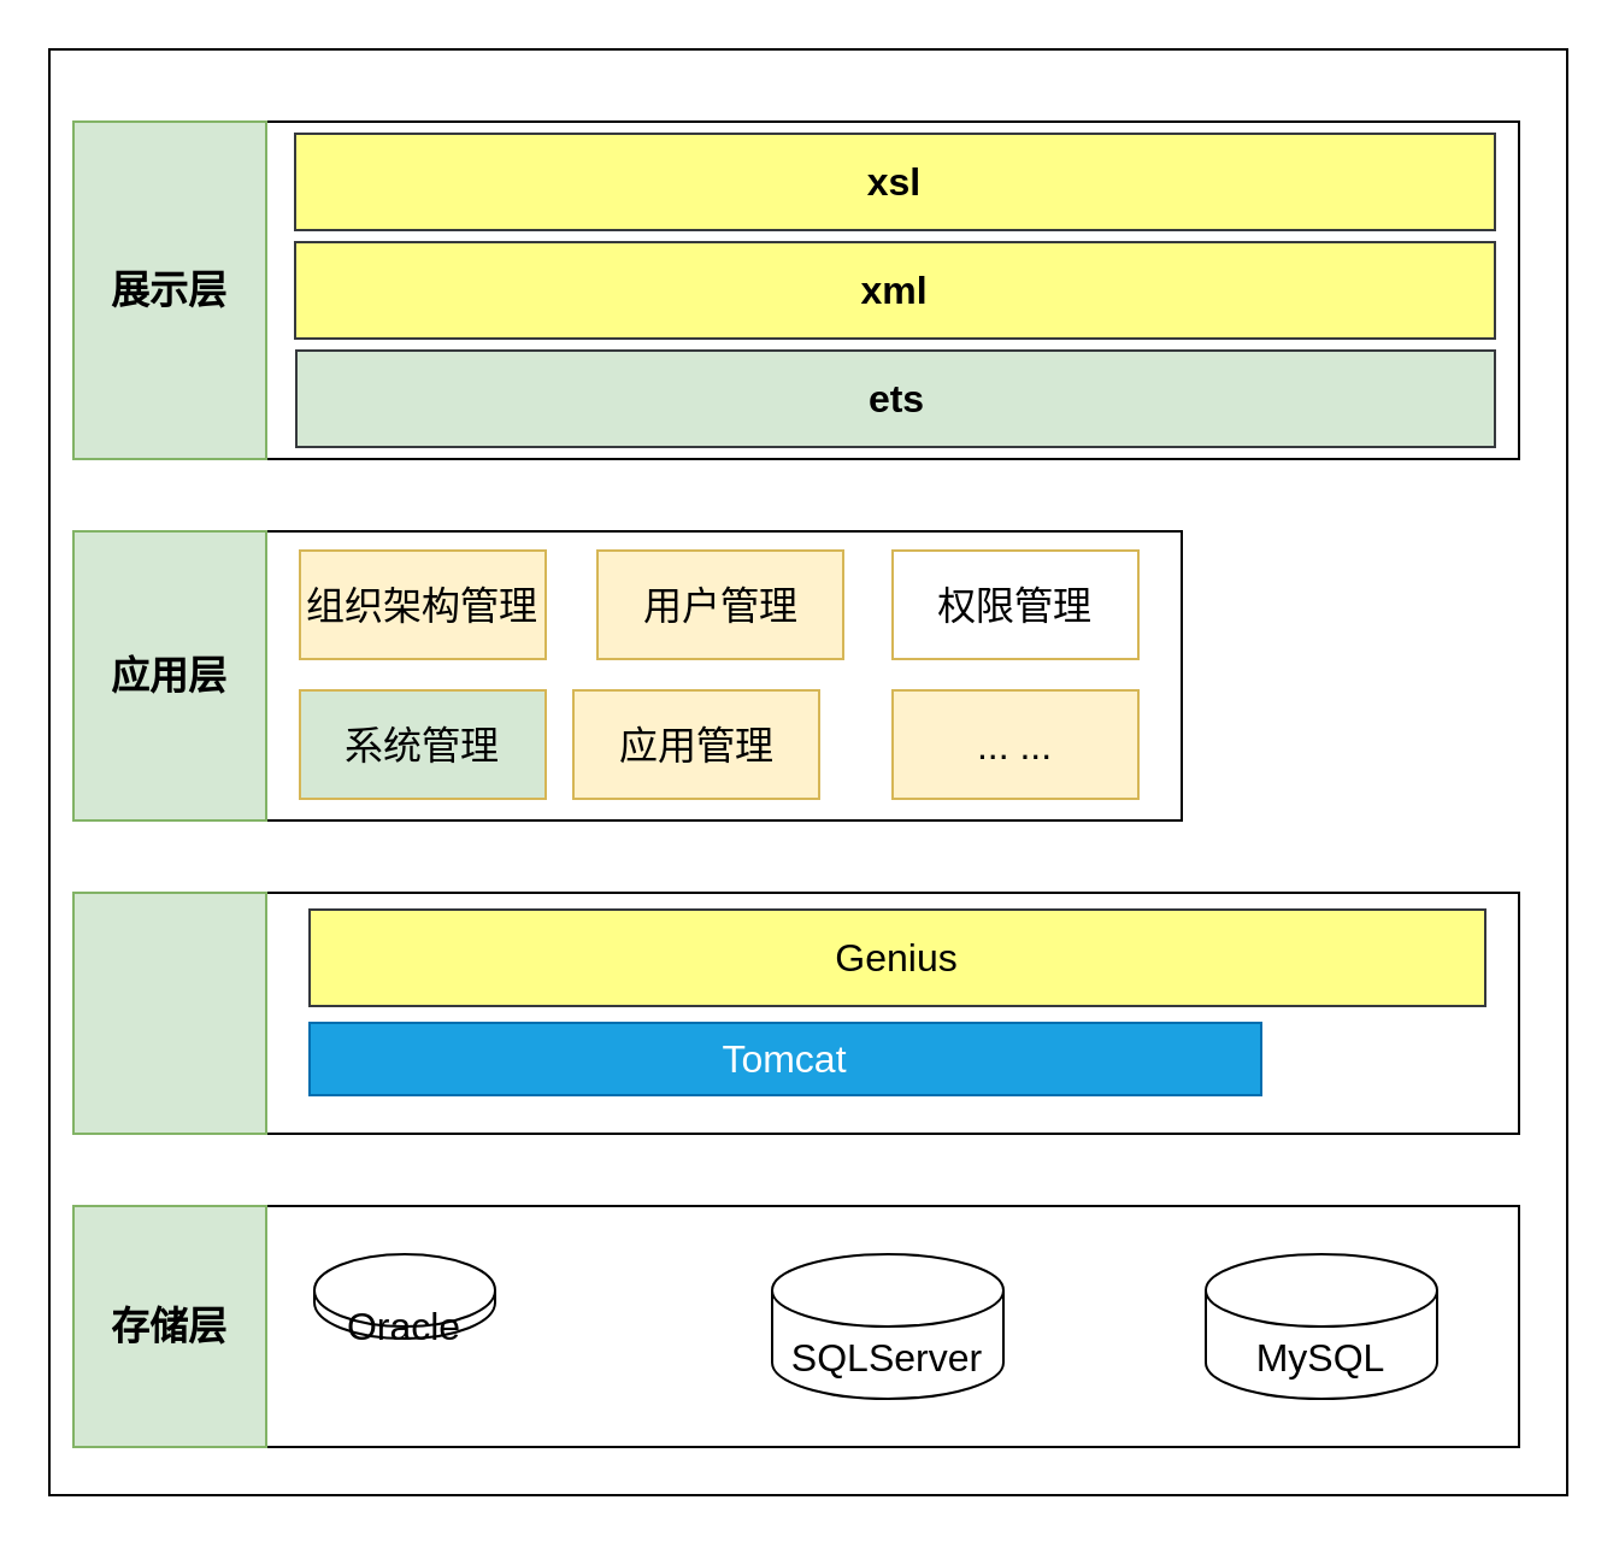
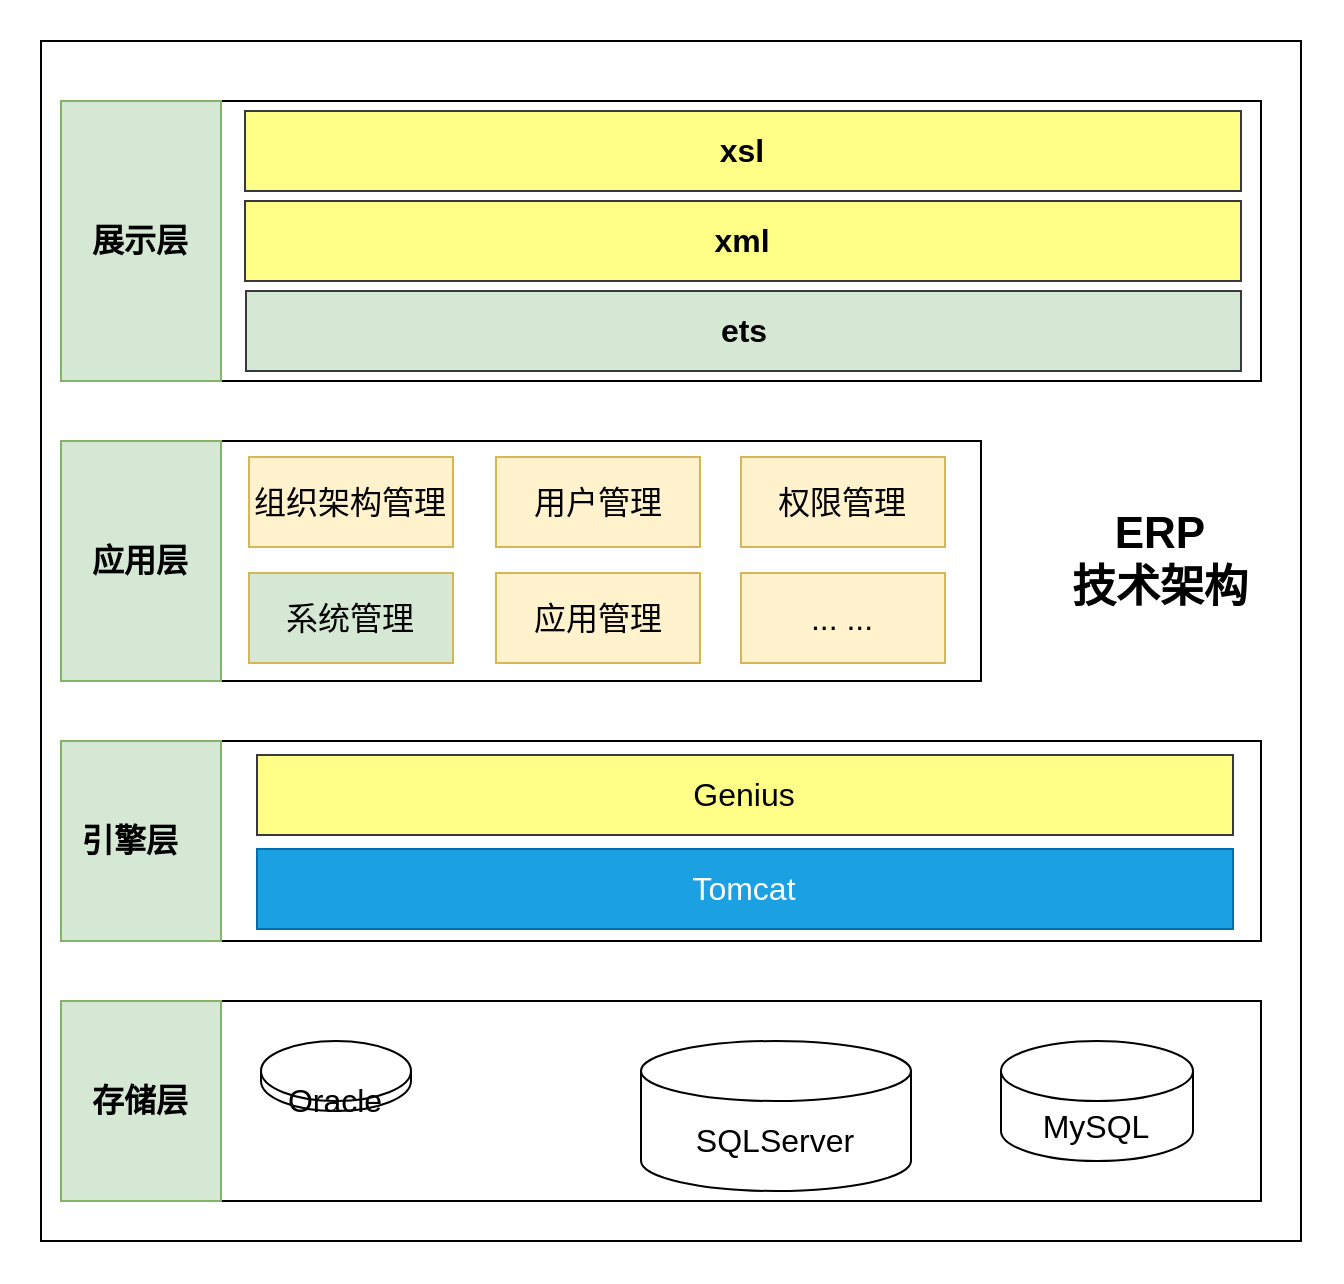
- <mxCell id="26" value="&lt;font style=&quot;font-size: 16px;&quot;&gt;权限管理&lt;/font&gt;" style="rounded=0;whiteSpace=wrap;html=1;fillColor=#ffffff;strokeColor=#d6b656;" parent="1" vertex="1"><mxGeometry x="370" y="228" width="102" height="45" as="geometry" /></mxCell>
+ <mxCell id="26" value="&lt;font style=&quot;font-size: 16px;&quot;&gt;权限管理&lt;/font&gt;" style="rounded=0;whiteSpace=wrap;html=1;fillColor=#fff2cc;strokeColor=#d6b656;" parent="1" vertex="1"><mxGeometry x="370" y="228" width="102" height="45" as="geometry" /></mxCell>
+ <mxCell id="29" value="&lt;font style=&quot;font-size: 22px;&quot;&gt;&lt;b&gt;ERP&lt;br&gt;技术架构&lt;/b&gt;&lt;/font&gt;" style="text;html=1;strokeColor=none;fillColor=none;align=center;verticalAlign=middle;whiteSpace=wrap;rounded=0;" parent="1" vertex="1"><mxGeometry x="530" y="265" width="100" height="30" as="geometry" /></mxCell>
- <mxCell id="27" value="&lt;font style=&quot;font-size: 16px;&quot;&gt;应用管理&lt;/font&gt;" style="rounded=0;whiteSpace=wrap;html=1;fillColor=#fff2cc;strokeColor=#d6b656;" parent="1" vertex="1"><mxGeometry x="237.5" y="286" width="102" height="45" as="geometry" /></mxCell>
+ <mxCell id="27" value="&lt;font style=&quot;font-size: 16px;&quot;&gt;应用管理&lt;/font&gt;" style="rounded=0;whiteSpace=wrap;html=1;fillColor=#fff2cc;strokeColor=#d6b656;" parent="1" vertex="1"><mxGeometry x="247.5" y="286" width="102" height="45" as="geometry" /></mxCell>
+ <mxCell id="11" value="&lt;font style=&quot;font-size: 16px;&quot;&gt;&lt;b&gt;引擎层&lt;/b&gt;&lt;/font&gt;" style="text;html=1;strokeColor=none;fillColor=none;align=center;verticalAlign=middle;whiteSpace=wrap;rounded=0;" parent="1" vertex="1"><mxGeometry x="30" y="405" width="70" height="30" as="geometry" /></mxCell>
- <mxCell id="12" value="&lt;font style=&quot;font-size: 16px;&quot;&gt;Tomcat&lt;/font&gt;" style="rounded=0;whiteSpace=wrap;html=1;fillColor=#1ba1e2;fontColor=#ffffff;strokeColor=#006EAF;" parent="1" vertex="1"><mxGeometry x="128" y="424" width="395" height="30" as="geometry" /></mxCell>
+ <mxCell id="12" value="&lt;font style=&quot;font-size: 16px;&quot;&gt;Tomcat&lt;/font&gt;" style="rounded=0;whiteSpace=wrap;html=1;fillColor=#1ba1e2;fontColor=#ffffff;strokeColor=#006EAF;" parent="1" vertex="1"><mxGeometry x="128" y="424" width="488" height="40" as="geometry" /></mxCell>
- <mxCell id="7" value="&lt;font style=&quot;font-size: 16px;&quot;&gt;SQLServer&lt;/font&gt;" style="shape=cylinder3;whiteSpace=wrap;html=1;boundedLbl=1;backgroundOutline=1;size=15;" parent="1" vertex="1"><mxGeometry x="320" y="520" width="96" height="60" as="geometry" /></mxCell>
+ <mxCell id="7" value="&lt;font style=&quot;font-size: 16px;&quot;&gt;SQLServer&lt;/font&gt;" style="shape=cylinder3;whiteSpace=wrap;html=1;boundedLbl=1;backgroundOutline=1;size=15;" parent="1" vertex="1"><mxGeometry x="320" y="520" width="135" height="75" as="geometry" /></mxCell>
